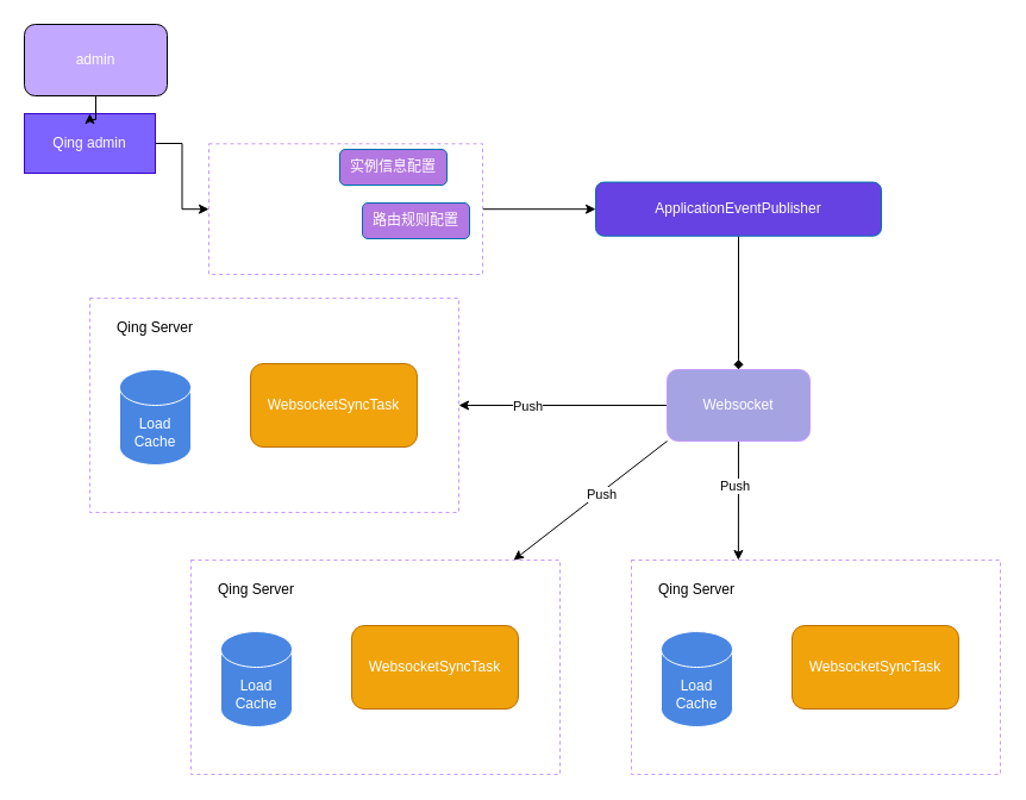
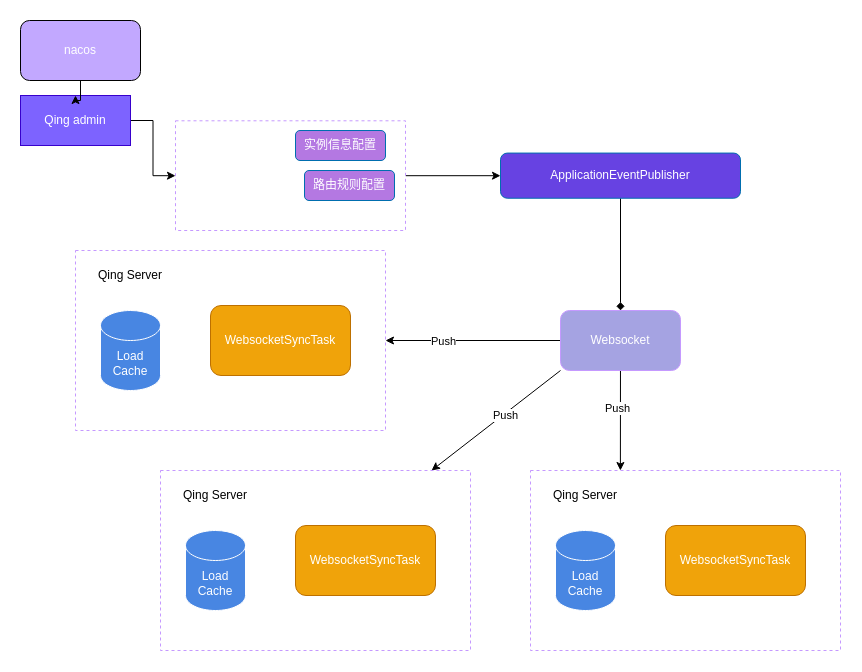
- <mxCell id="5" value="&lt;font color=&quot;#ffffff&quot;&gt;admin&lt;/font&gt;" style="rounded=1;whiteSpace=wrap;html=1;fillColor=#C2A8FF;" parent="1" vertex="1"><mxGeometry x="20" y="20" width="120" height="60" as="geometry" /></mxCell>
+ <mxCell id="5" value="&lt;font color=&quot;#ffffff&quot;&gt;nacos&lt;/font&gt;" style="rounded=1;whiteSpace=wrap;html=1;fillColor=#C2A8FF;" parent="1" vertex="1"><mxGeometry x="20" y="20" width="120" height="60" as="geometry" /></mxCell>
- <mxCell id="9" value="实例信息配置" style="rounded=1;whiteSpace=wrap;html=1;fontColor=#ffffff;strokeColor=#006EAF;fillColor=#B478E2;" parent="1" vertex="1"><mxGeometry x="285" y="125" width="90" height="30" as="geometry" /></mxCell>
+ <mxCell id="9" value="实例信息配置" style="rounded=1;whiteSpace=wrap;html=1;fontColor=#ffffff;strokeColor=#006EAF;fillColor=#B478E2;" parent="1" vertex="1"><mxGeometry x="295" y="130" width="90" height="30" as="geometry" /></mxCell>
